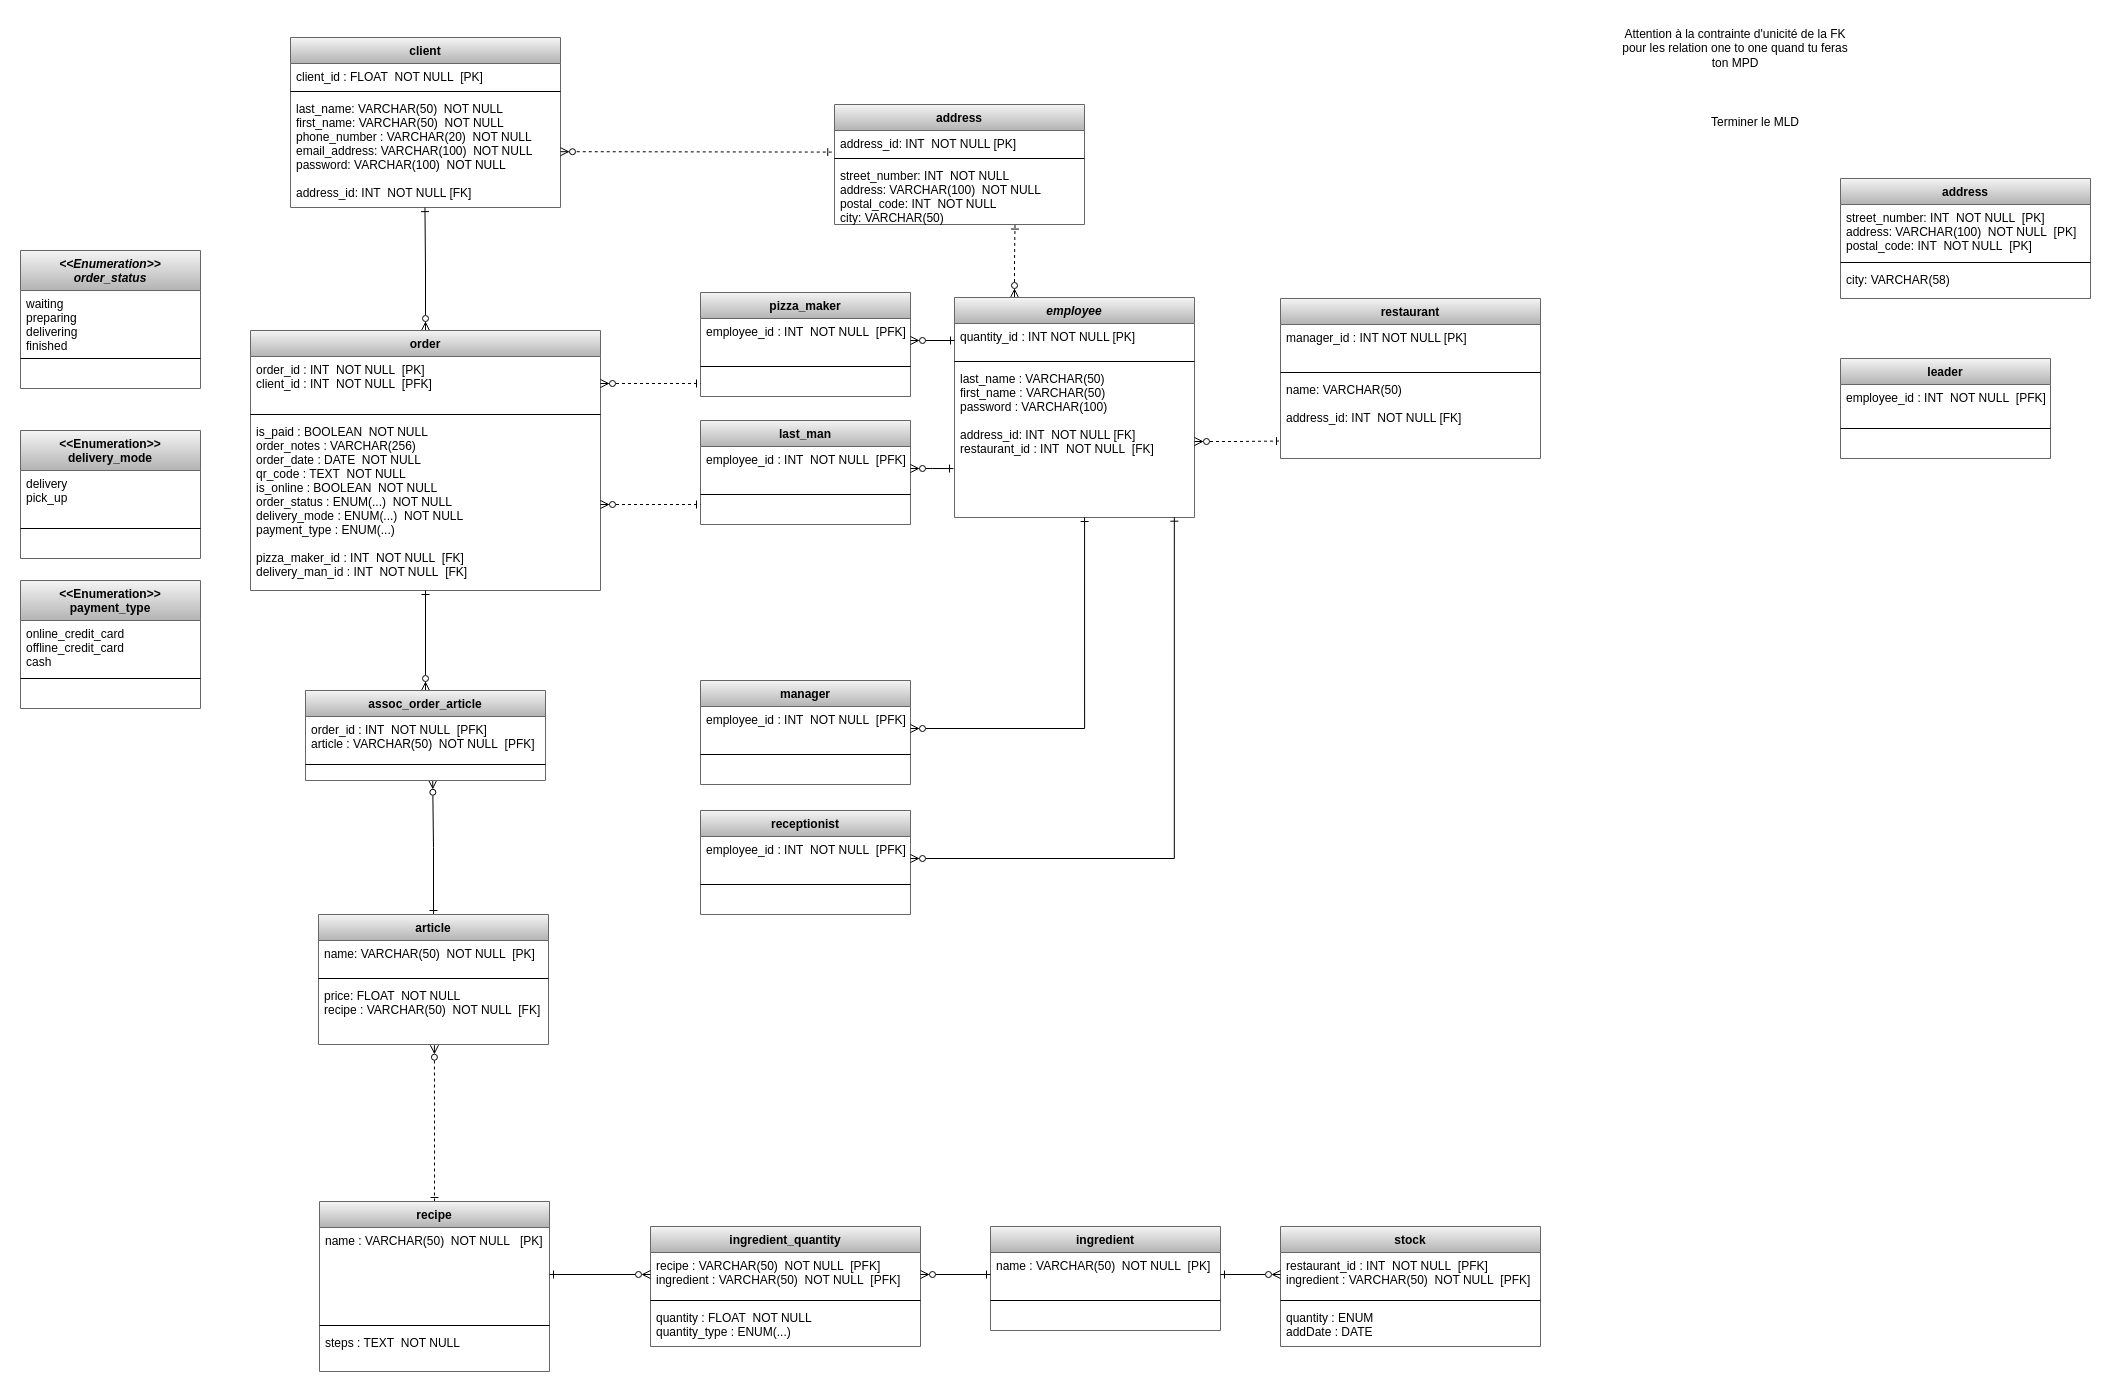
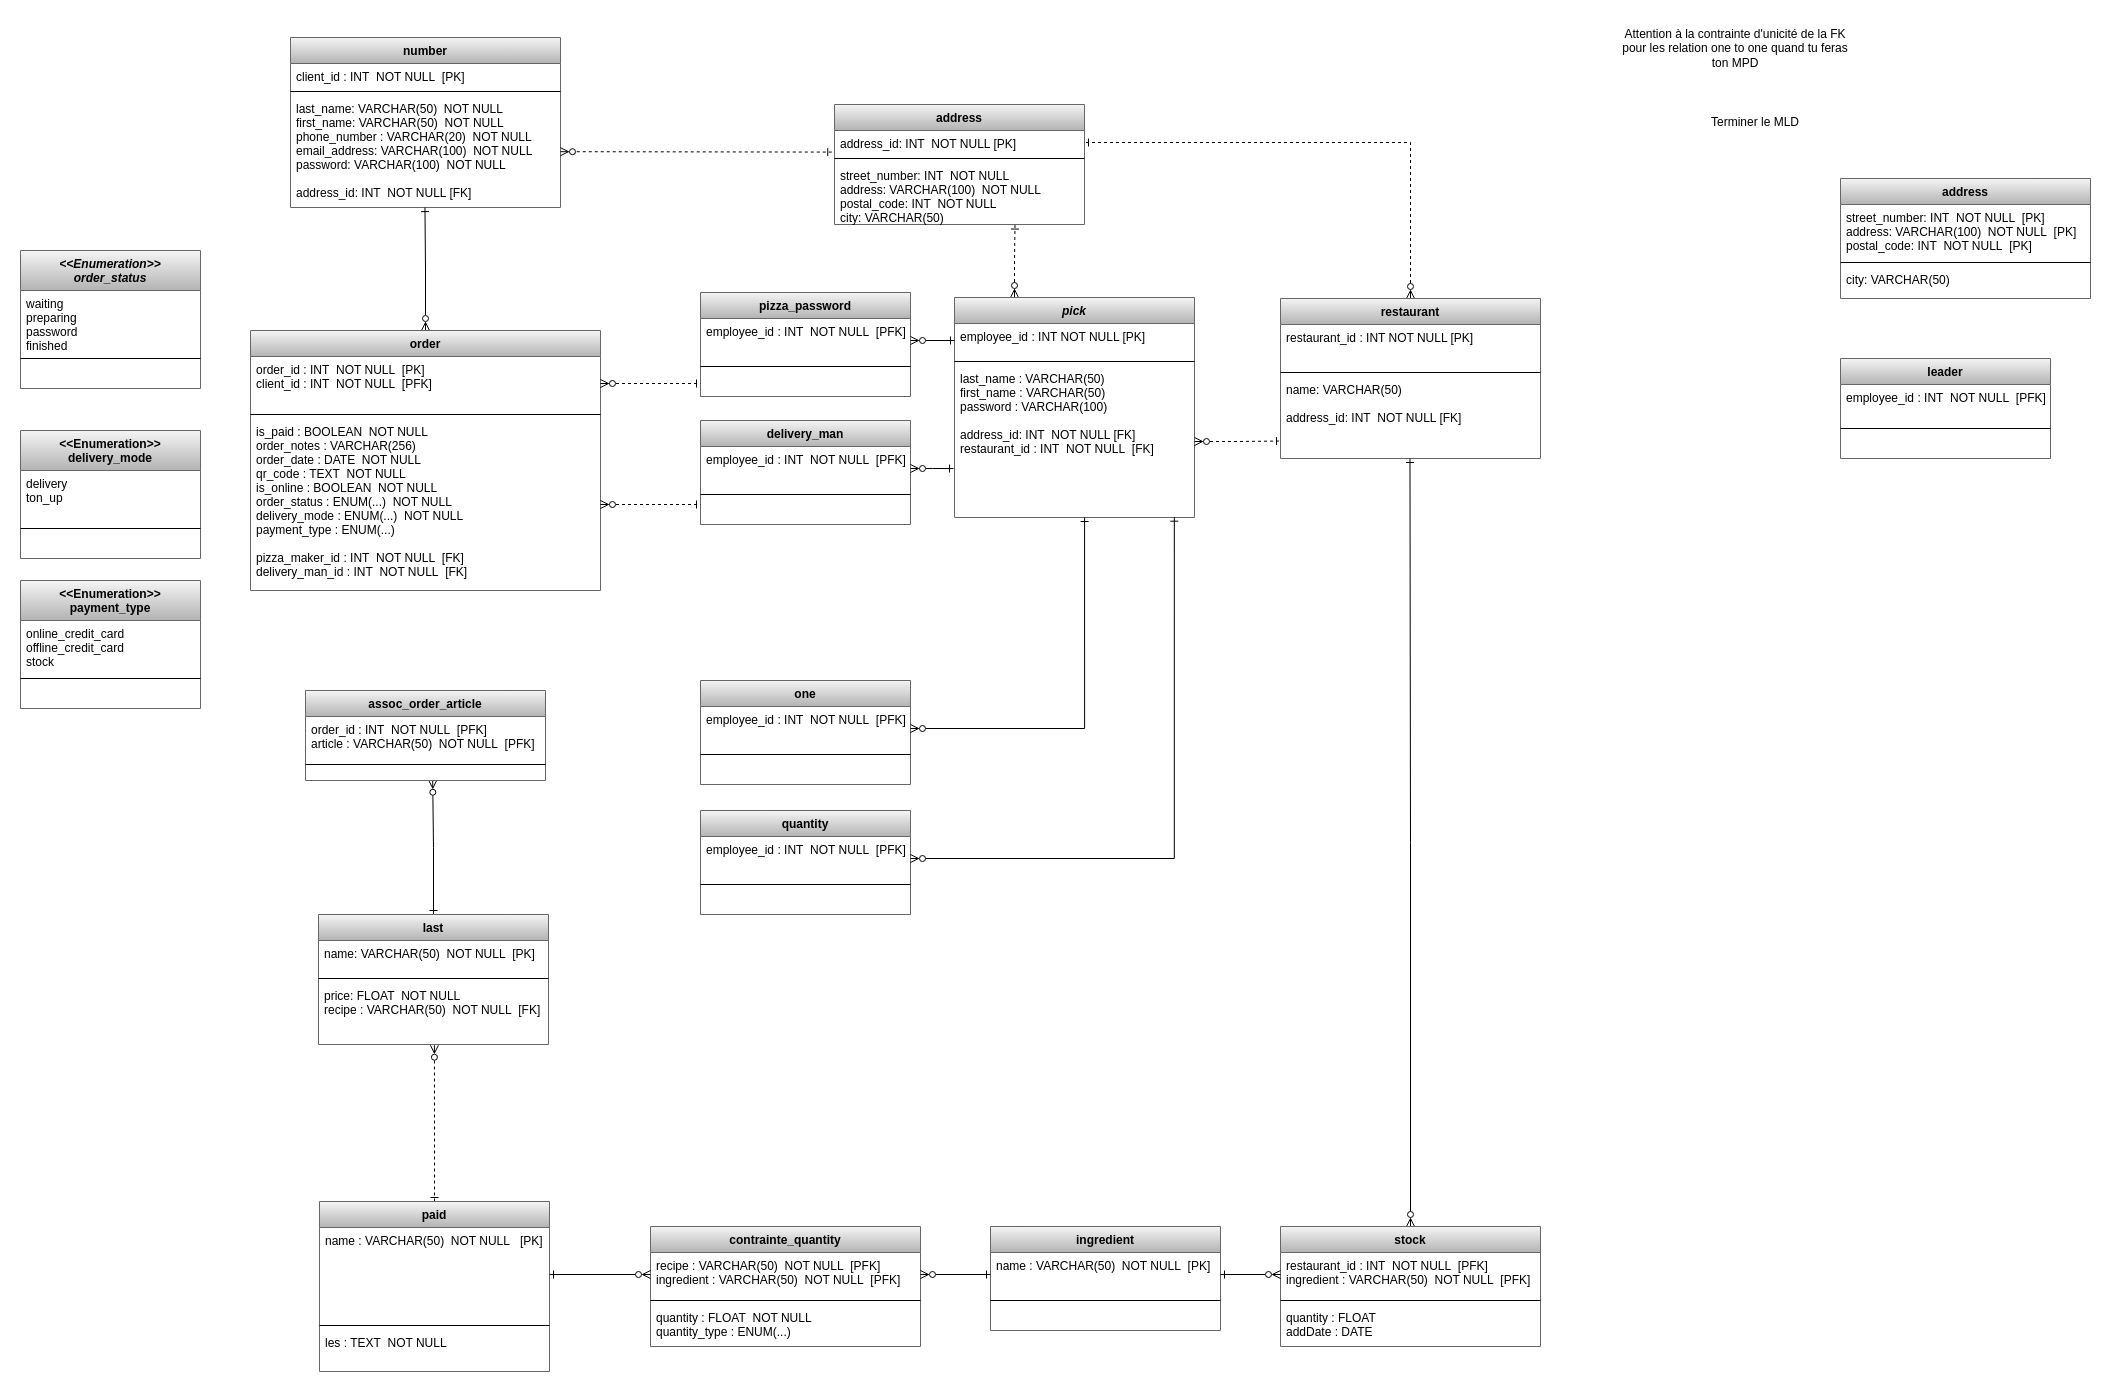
- <mxCell id="2" value="client" style="swimlane;fontStyle=1;align=center;verticalAlign=top;childLayout=stackLayout;horizontal=1;startSize=26;horizontalStack=0;resizeParent=1;resizeParentMax=0;resizeLast=0;collapsible=1;marginBottom=0;fillColor=#f5f5f5;gradientColor=#b3b3b3;strokeColor=#666666;" parent="1" vertex="1"><mxGeometry x="290" y="37" width="270" height="170" as="geometry" /></mxCell>
+ <mxCell id="2" value="number" style="swimlane;fontStyle=1;align=center;verticalAlign=top;childLayout=stackLayout;horizontal=1;startSize=26;horizontalStack=0;resizeParent=1;resizeParentMax=0;resizeLast=0;collapsible=1;marginBottom=0;fillColor=#f5f5f5;gradientColor=#b3b3b3;strokeColor=#666666;" parent="1" vertex="1"><mxGeometry x="290" y="37" width="270" height="170" as="geometry" /></mxCell>
- <mxCell id="3" value="client_id : FLOAT  NOT NULL  [PK]" style="text;strokeColor=none;fillColor=none;align=left;verticalAlign=top;spacingLeft=4;spacingRight=4;overflow=hidden;rotatable=0;points=[[0,0.5],[1,0.5]];portConstraint=eastwest;" parent="2" vertex="1"><mxGeometry y="26" width="270" height="24" as="geometry" /></mxCell>
+ <mxCell id="3" value="client_id : INT  NOT NULL  [PK]" style="text;strokeColor=none;fillColor=none;align=left;verticalAlign=top;spacingLeft=4;spacingRight=4;overflow=hidden;rotatable=0;points=[[0,0.5],[1,0.5]];portConstraint=eastwest;" parent="2" vertex="1"><mxGeometry y="26" width="270" height="24" as="geometry" /></mxCell>
+ <mxCell id="25" style="edgeStyle=orthogonalEdgeStyle;rounded=0;orthogonalLoop=1;jettySize=auto;html=1;exitX=0.5;exitY=0;exitDx=0;exitDy=0;entryX=1;entryY=0.5;entryDx=0;entryDy=0;endArrow=ERone;endFill=0;startArrow=ERzeroToMany;startFill=0;dashed=1;" parent="1" source="26" target="36" edge="1"><mxGeometry relative="1" as="geometry" /></mxCell>
- <mxCell id="97" value="city: VARCHAR(58)" style="text;strokeColor=none;fillColor=none;align=left;verticalAlign=top;spacingLeft=4;spacingRight=4;overflow=hidden;rotatable=0;points=[[0,0.5],[1,0.5]];portConstraint=eastwest;" vertex="1" parent="94"><mxGeometry y="88" width="250" height="32" as="geometry" /></mxCell>
+ <mxCell id="97" value="city: VARCHAR(50)" style="text;strokeColor=none;fillColor=none;align=left;verticalAlign=top;spacingLeft=4;spacingRight=4;overflow=hidden;rotatable=0;points=[[0,0.5],[1,0.5]];portConstraint=eastwest;" vertex="1" parent="94"><mxGeometry y="88" width="250" height="32" as="geometry" /></mxCell>
- <mxCell id="57" value="waiting&#10;preparing&#10;delivering&#10;finished" style="text;strokeColor=none;fillColor=none;align=left;verticalAlign=top;spacingLeft=4;spacingRight=4;overflow=hidden;rotatable=0;points=[[0,0.5],[1,0.5]];portConstraint=eastwest;" parent="56" vertex="1"><mxGeometry y="40" width="180" height="64" as="geometry" /></mxCell>
+ <mxCell id="57" value="waiting&#10;preparing&#10;password&#10;finished" style="text;strokeColor=none;fillColor=none;align=left;verticalAlign=top;spacingLeft=4;spacingRight=4;overflow=hidden;rotatable=0;points=[[0,0.5],[1,0.5]];portConstraint=eastwest;" parent="56" vertex="1"><mxGeometry y="40" width="180" height="64" as="geometry" /></mxCell>
- <mxCell id="69" value="pizza_maker" style="swimlane;fontStyle=1;align=center;verticalAlign=top;childLayout=stackLayout;horizontal=1;startSize=26;horizontalStack=0;resizeParent=1;resizeParentMax=0;resizeLast=0;collapsible=1;marginBottom=0;fillColor=#f5f5f5;gradientColor=#b3b3b3;strokeColor=#666666;" parent="1" vertex="1"><mxGeometry x="700" y="292" width="210" height="104" as="geometry" /></mxCell>
+ <mxCell id="69" value="pizza_password" style="swimlane;fontStyle=1;align=center;verticalAlign=top;childLayout=stackLayout;horizontal=1;startSize=26;horizontalStack=0;resizeParent=1;resizeParentMax=0;resizeLast=0;collapsible=1;marginBottom=0;fillColor=#f5f5f5;gradientColor=#b3b3b3;strokeColor=#666666;" parent="1" vertex="1"><mxGeometry x="700" y="292" width="210" height="104" as="geometry" /></mxCell>
- <mxCell id="7" value="employee" style="swimlane;fontStyle=3;align=center;verticalAlign=top;childLayout=stackLayout;horizontal=1;startSize=26;horizontalStack=0;resizeParent=1;resizeParentMax=0;resizeLast=0;collapsible=1;marginBottom=0;fillColor=#f5f5f5;gradientColor=#b3b3b3;strokeColor=#666666;" parent="1" vertex="1"><mxGeometry x="954" y="297" width="240" height="220" as="geometry"><mxRectangle x="340" y="87" width="80" height="26" as="alternateBounds" /></mxGeometry></mxCell>
+ <mxCell id="7" value="pick" style="swimlane;fontStyle=3;align=center;verticalAlign=top;childLayout=stackLayout;horizontal=1;startSize=26;horizontalStack=0;resizeParent=1;resizeParentMax=0;resizeLast=0;collapsible=1;marginBottom=0;fillColor=#f5f5f5;gradientColor=#b3b3b3;strokeColor=#666666;" parent="1" vertex="1"><mxGeometry x="954" y="297" width="240" height="220" as="geometry"><mxRectangle x="340" y="87" width="80" height="26" as="alternateBounds" /></mxGeometry></mxCell>
- <mxCell id="8" value="quantity_id : INT NOT NULL [PK]" style="text;strokeColor=none;fillColor=none;align=left;verticalAlign=top;spacingLeft=4;spacingRight=4;overflow=hidden;rotatable=0;points=[[0,0.5],[1,0.5]];portConstraint=eastwest;" parent="7" vertex="1"><mxGeometry y="26" width="240" height="34" as="geometry" /></mxCell>
+ <mxCell id="8" value="employee_id : INT NOT NULL [PK]" style="text;strokeColor=none;fillColor=none;align=left;verticalAlign=top;spacingLeft=4;spacingRight=4;overflow=hidden;rotatable=0;points=[[0,0.5],[1,0.5]];portConstraint=eastwest;" parent="7" vertex="1"><mxGeometry y="26" width="240" height="34" as="geometry" /></mxCell>
- <mxCell id="27" value="manager_id : INT NOT NULL [PK]" style="text;strokeColor=none;fillColor=none;align=left;verticalAlign=top;spacingLeft=4;spacingRight=4;overflow=hidden;rotatable=0;points=[[0,0.5],[1,0.5]];portConstraint=eastwest;" parent="26" vertex="1"><mxGeometry y="26" width="260" height="44" as="geometry" /></mxCell>
+ <mxCell id="27" value="restaurant_id : INT NOT NULL [PK]" style="text;strokeColor=none;fillColor=none;align=left;verticalAlign=top;spacingLeft=4;spacingRight=4;overflow=hidden;rotatable=0;points=[[0,0.5],[1,0.5]];portConstraint=eastwest;" parent="26" vertex="1"><mxGeometry y="26" width="260" height="44" as="geometry" /></mxCell>
- <mxCell id="73" value="last_man" style="swimlane;fontStyle=1;align=center;verticalAlign=top;childLayout=stackLayout;horizontal=1;startSize=26;horizontalStack=0;resizeParent=1;resizeParentMax=0;resizeLast=0;collapsible=1;marginBottom=0;fillColor=#f5f5f5;gradientColor=#b3b3b3;strokeColor=#666666;" parent="1" vertex="1"><mxGeometry x="700" y="420" width="210" height="104" as="geometry" /></mxCell>
+ <mxCell id="73" value="delivery_man" style="swimlane;fontStyle=1;align=center;verticalAlign=top;childLayout=stackLayout;horizontal=1;startSize=26;horizontalStack=0;resizeParent=1;resizeParentMax=0;resizeLast=0;collapsible=1;marginBottom=0;fillColor=#f5f5f5;gradientColor=#b3b3b3;strokeColor=#666666;" parent="1" vertex="1"><mxGeometry x="700" y="420" width="210" height="104" as="geometry" /></mxCell>
- <mxCell id="61" value="delivery&#10;pick_up" style="text;strokeColor=none;fillColor=none;align=left;verticalAlign=top;spacingLeft=4;spacingRight=4;overflow=hidden;rotatable=0;points=[[0,0.5],[1,0.5]];portConstraint=eastwest;" parent="60" vertex="1"><mxGeometry y="40" width="180" height="54" as="geometry" /></mxCell>
+ <mxCell id="61" value="delivery&#10;ton_up" style="text;strokeColor=none;fillColor=none;align=left;verticalAlign=top;spacingLeft=4;spacingRight=4;overflow=hidden;rotatable=0;points=[[0,0.5],[1,0.5]];portConstraint=eastwest;" parent="60" vertex="1"><mxGeometry y="40" width="180" height="54" as="geometry" /></mxCell>
- <mxCell id="17" value="online_credit_card&#10;offline_credit_card&#10;cash" style="text;strokeColor=none;fillColor=none;align=left;verticalAlign=top;spacingLeft=4;spacingRight=4;overflow=hidden;rotatable=0;points=[[0,0.5],[1,0.5]];portConstraint=eastwest;" parent="16" vertex="1"><mxGeometry y="40" width="180" height="54" as="geometry" /></mxCell>
+ <mxCell id="17" value="online_credit_card&#10;offline_credit_card&#10;stock" style="text;strokeColor=none;fillColor=none;align=left;verticalAlign=top;spacingLeft=4;spacingRight=4;overflow=hidden;rotatable=0;points=[[0,0.5],[1,0.5]];portConstraint=eastwest;" parent="16" vertex="1"><mxGeometry y="40" width="180" height="54" as="geometry" /></mxCell>
- <mxCell id="45" style="edgeStyle=orthogonalEdgeStyle;rounded=0;orthogonalLoop=1;jettySize=auto;html=1;exitX=0.5;exitY=0;exitDx=0;exitDy=0;startArrow=ERzeroToMany;startFill=0;endArrow=ERone;endFill=0;" parent="1" source="46" target="12" edge="1"><mxGeometry relative="1" as="geometry" /></mxCell>
- <mxCell id="77" value="manager" style="swimlane;fontStyle=1;align=center;verticalAlign=top;childLayout=stackLayout;horizontal=1;startSize=26;horizontalStack=0;resizeParent=1;resizeParentMax=0;resizeLast=0;collapsible=1;marginBottom=0;fillColor=#f5f5f5;gradientColor=#b3b3b3;strokeColor=#666666;" parent="1" vertex="1"><mxGeometry x="700" y="680" width="210" height="104" as="geometry" /></mxCell>
+ <mxCell id="77" value="one" style="swimlane;fontStyle=1;align=center;verticalAlign=top;childLayout=stackLayout;horizontal=1;startSize=26;horizontalStack=0;resizeParent=1;resizeParentMax=0;resizeLast=0;collapsible=1;marginBottom=0;fillColor=#f5f5f5;gradientColor=#b3b3b3;strokeColor=#666666;" parent="1" vertex="1"><mxGeometry x="700" y="680" width="210" height="104" as="geometry" /></mxCell>
- <mxCell id="81" value="receptionist" style="swimlane;fontStyle=1;align=center;verticalAlign=top;childLayout=stackLayout;horizontal=1;startSize=26;horizontalStack=0;resizeParent=1;resizeParentMax=0;resizeLast=0;collapsible=1;marginBottom=0;fillColor=#f5f5f5;gradientColor=#b3b3b3;strokeColor=#666666;" parent="1" vertex="1"><mxGeometry x="700" y="810" width="210" height="104" as="geometry" /></mxCell>
+ <mxCell id="81" value="quantity" style="swimlane;fontStyle=1;align=center;verticalAlign=top;childLayout=stackLayout;horizontal=1;startSize=26;horizontalStack=0;resizeParent=1;resizeParentMax=0;resizeLast=0;collapsible=1;marginBottom=0;fillColor=#f5f5f5;gradientColor=#b3b3b3;strokeColor=#666666;" parent="1" vertex="1"><mxGeometry x="700" y="810" width="210" height="104" as="geometry" /></mxCell>
+ <mxCell id="50" style="edgeStyle=orthogonalEdgeStyle;rounded=0;orthogonalLoop=1;jettySize=auto;html=1;exitX=0.5;exitY=0;exitDx=0;exitDy=0;entryX=0.498;entryY=1;entryDx=0;entryDy=0;entryPerimeter=0;startArrow=ERzeroToMany;startFill=0;endArrow=ERone;endFill=0;" parent="1" source="51" target="29" edge="1"><mxGeometry relative="1" as="geometry" /></mxCell>
- <mxCell id="21" value="article" style="swimlane;fontStyle=1;align=center;verticalAlign=top;childLayout=stackLayout;horizontal=1;startSize=26;horizontalStack=0;resizeParent=1;resizeParentMax=0;resizeLast=0;collapsible=1;marginBottom=0;fillColor=#f5f5f5;gradientColor=#b3b3b3;strokeColor=#666666;" parent="1" vertex="1"><mxGeometry x="318" y="914" width="230" height="130" as="geometry" /></mxCell>
+ <mxCell id="21" value="last" style="swimlane;fontStyle=1;align=center;verticalAlign=top;childLayout=stackLayout;horizontal=1;startSize=26;horizontalStack=0;resizeParent=1;resizeParentMax=0;resizeLast=0;collapsible=1;marginBottom=0;fillColor=#f5f5f5;gradientColor=#b3b3b3;strokeColor=#666666;" parent="1" vertex="1"><mxGeometry x="318" y="914" width="230" height="130" as="geometry" /></mxCell>
- <mxCell id="31" value="recipe" style="swimlane;fontStyle=1;align=center;verticalAlign=top;childLayout=stackLayout;horizontal=1;startSize=26;horizontalStack=0;resizeParent=1;resizeParentMax=0;resizeLast=0;collapsible=1;marginBottom=0;fillColor=#f5f5f5;gradientColor=#b3b3b3;strokeColor=#666666;" parent="1" vertex="1"><mxGeometry x="319" y="1201" width="230" height="170" as="geometry" /></mxCell>
+ <mxCell id="31" value="paid" style="swimlane;fontStyle=1;align=center;verticalAlign=top;childLayout=stackLayout;horizontal=1;startSize=26;horizontalStack=0;resizeParent=1;resizeParentMax=0;resizeLast=0;collapsible=1;marginBottom=0;fillColor=#f5f5f5;gradientColor=#b3b3b3;strokeColor=#666666;" parent="1" vertex="1"><mxGeometry x="319" y="1201" width="230" height="170" as="geometry" /></mxCell>
- <mxCell id="64" value="ingredient_quantity" style="swimlane;fontStyle=1;align=center;verticalAlign=top;childLayout=stackLayout;horizontal=1;startSize=26;horizontalStack=0;resizeParent=1;resizeParentMax=0;resizeLast=0;collapsible=1;marginBottom=0;fillColor=#f5f5f5;gradientColor=#b3b3b3;strokeColor=#666666;" parent="1" vertex="1"><mxGeometry x="650" y="1226" width="270" height="120" as="geometry" /></mxCell>
+ <mxCell id="64" value="contrainte_quantity" style="swimlane;fontStyle=1;align=center;verticalAlign=top;childLayout=stackLayout;horizontal=1;startSize=26;horizontalStack=0;resizeParent=1;resizeParentMax=0;resizeLast=0;collapsible=1;marginBottom=0;fillColor=#f5f5f5;gradientColor=#b3b3b3;strokeColor=#666666;" parent="1" vertex="1"><mxGeometry x="650" y="1226" width="270" height="120" as="geometry" /></mxCell>
- <mxCell id="54" value="quantity : ENUM&#10;addDate : DATE" style="text;strokeColor=none;fillColor=none;align=left;verticalAlign=top;spacingLeft=4;spacingRight=4;overflow=hidden;rotatable=0;points=[[0,0.5],[1,0.5]];portConstraint=eastwest;" parent="51" vertex="1"><mxGeometry y="78" width="260" height="42" as="geometry" /></mxCell>
+ <mxCell id="54" value="quantity : FLOAT&#10;addDate : DATE" style="text;strokeColor=none;fillColor=none;align=left;verticalAlign=top;spacingLeft=4;spacingRight=4;overflow=hidden;rotatable=0;points=[[0,0.5],[1,0.5]];portConstraint=eastwest;" parent="51" vertex="1"><mxGeometry y="78" width="260" height="42" as="geometry" /></mxCell>
- <mxCell id="34" value="steps : TEXT  NOT NULL" style="text;strokeColor=none;fillColor=none;align=left;verticalAlign=top;spacingLeft=4;spacingRight=4;overflow=hidden;rotatable=0;points=[[0,0.5],[1,0.5]];portConstraint=eastwest;" parent="31" vertex="1"><mxGeometry y="128" width="230" height="42" as="geometry" /></mxCell>
+ <mxCell id="34" value="les : TEXT  NOT NULL" style="text;strokeColor=none;fillColor=none;align=left;verticalAlign=top;spacingLeft=4;spacingRight=4;overflow=hidden;rotatable=0;points=[[0,0.5],[1,0.5]];portConstraint=eastwest;" parent="31" vertex="1"><mxGeometry y="128" width="230" height="42" as="geometry" /></mxCell>
